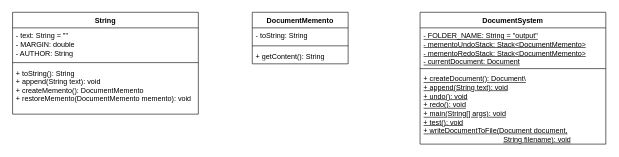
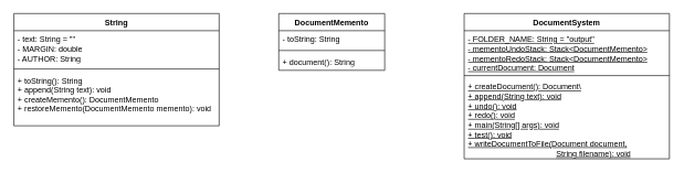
- <mxCell id="5" value="+ getContent(): String" style="text;strokeColor=none;fillColor=none;align=left;verticalAlign=top;spacingLeft=4;spacingRight=4;overflow=hidden;rotatable=0;points=[[0,0.5],[1,0.5]];portConstraint=eastwest;whiteSpace=wrap;html=1;" vertex="1" parent="2"><mxGeometry y="60" width="160" height="26" as="geometry" /></mxCell>
+ <mxCell id="5" value="+ document(): String" style="text;strokeColor=none;fillColor=none;align=left;verticalAlign=top;spacingLeft=4;spacingRight=4;overflow=hidden;rotatable=0;points=[[0,0.5],[1,0.5]];portConstraint=eastwest;whiteSpace=wrap;html=1;" vertex="1" parent="2"><mxGeometry y="60" width="160" height="26" as="geometry" /></mxCell>
